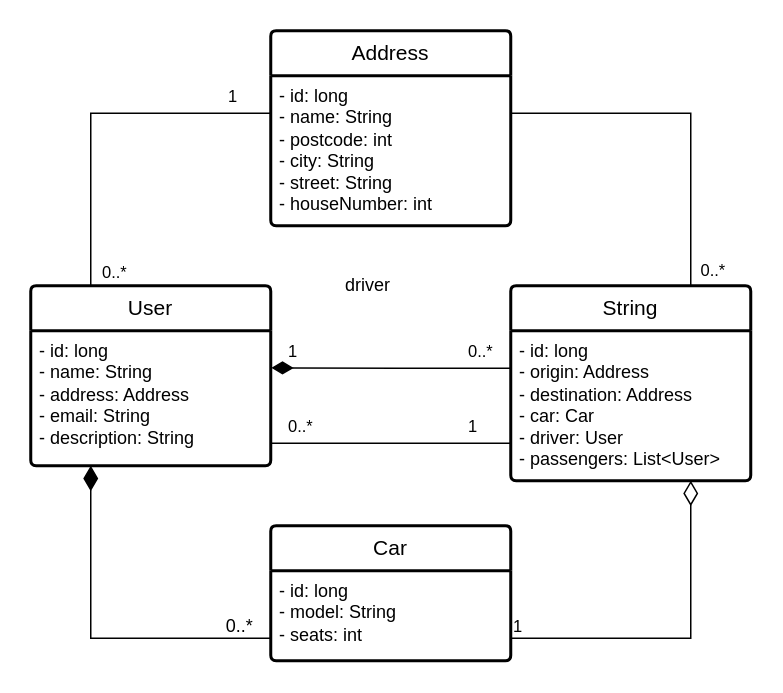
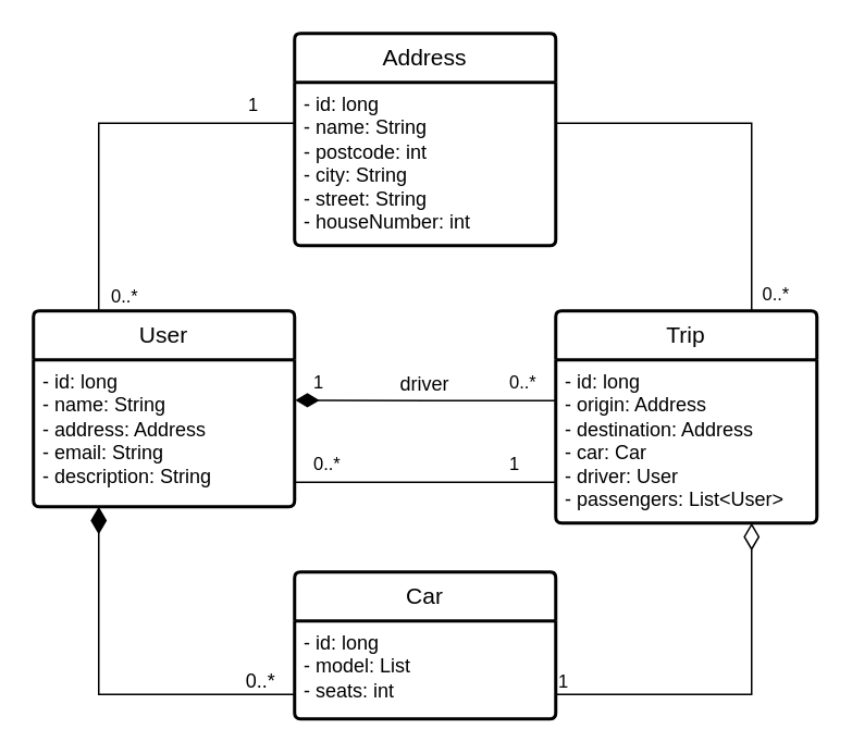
- <mxCell id="20" value="driver" style="text;html=1;strokeColor=none;fillColor=none;align=center;verticalAlign=middle;whiteSpace=wrap;rounded=0;" parent="1" vertex="1"><mxGeometry x="215" y="175" width="60" height="30" as="geometry" /></mxCell>
+ <mxCell id="20" value="driver" style="text;html=1;strokeColor=none;fillColor=none;align=center;verticalAlign=middle;whiteSpace=wrap;rounded=0;" parent="1" vertex="1"><mxGeometry x="230" y="220" width="60" height="30" as="geometry" /></mxCell>
- <mxCell id="6" value="String" style="swimlane;childLayout=stackLayout;horizontal=1;startSize=30;horizontalStack=0;rounded=1;fontSize=14;fontStyle=0;strokeWidth=2;resizeParent=0;resizeLast=1;shadow=0;dashed=0;align=center;arcSize=4;whiteSpace=wrap;html=1;" parent="1" vertex="1"><mxGeometry x="340" y="190" width="160" height="130" as="geometry" /></mxCell>
+ <mxCell id="6" value="Trip" style="swimlane;childLayout=stackLayout;horizontal=1;startSize=30;horizontalStack=0;rounded=1;fontSize=14;fontStyle=0;strokeWidth=2;resizeParent=0;resizeLast=1;shadow=0;dashed=0;align=center;arcSize=4;whiteSpace=wrap;html=1;" parent="1" vertex="1"><mxGeometry x="340" y="190" width="160" height="130" as="geometry" /></mxCell>
- <mxCell id="11" value="- id: long&lt;br&gt;- model: String&lt;br&gt;- seats: int" style="align=left;strokeColor=none;fillColor=none;spacingLeft=4;fontSize=12;verticalAlign=top;resizable=0;rotatable=0;part=1;html=1;" parent="10" vertex="1"><mxGeometry y="30" width="160" height="60" as="geometry" /></mxCell>
+ <mxCell id="11" value="- id: long&lt;br&gt;- model: List&lt;br&gt;- seats: int" style="align=left;strokeColor=none;fillColor=none;spacingLeft=4;fontSize=12;verticalAlign=top;resizable=0;rotatable=0;part=1;html=1;" parent="10" vertex="1"><mxGeometry y="30" width="160" height="60" as="geometry" /></mxCell>
